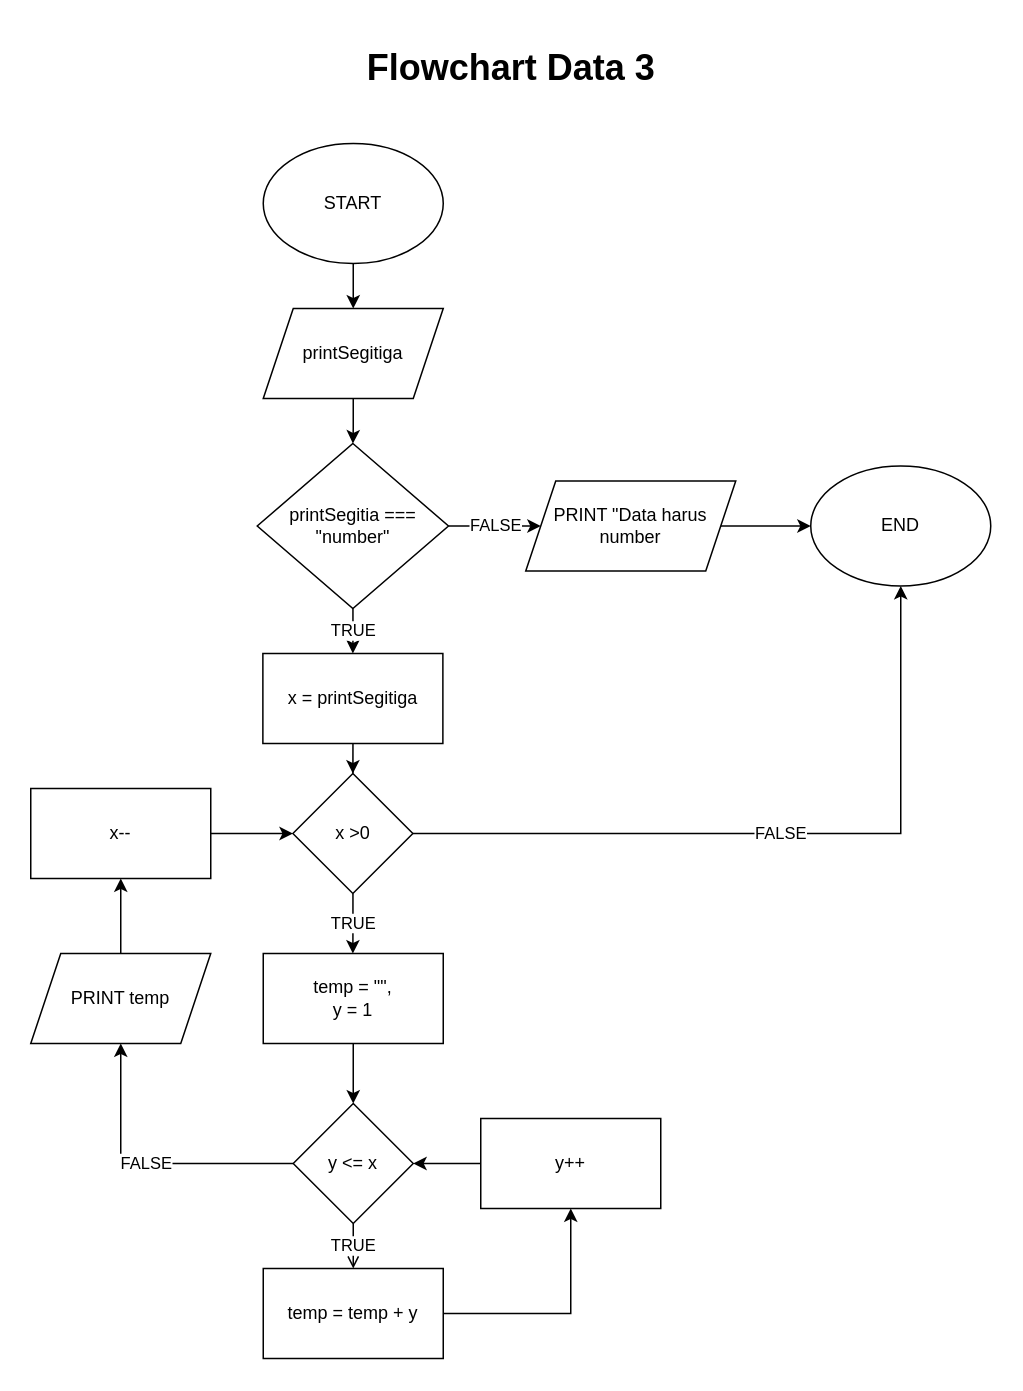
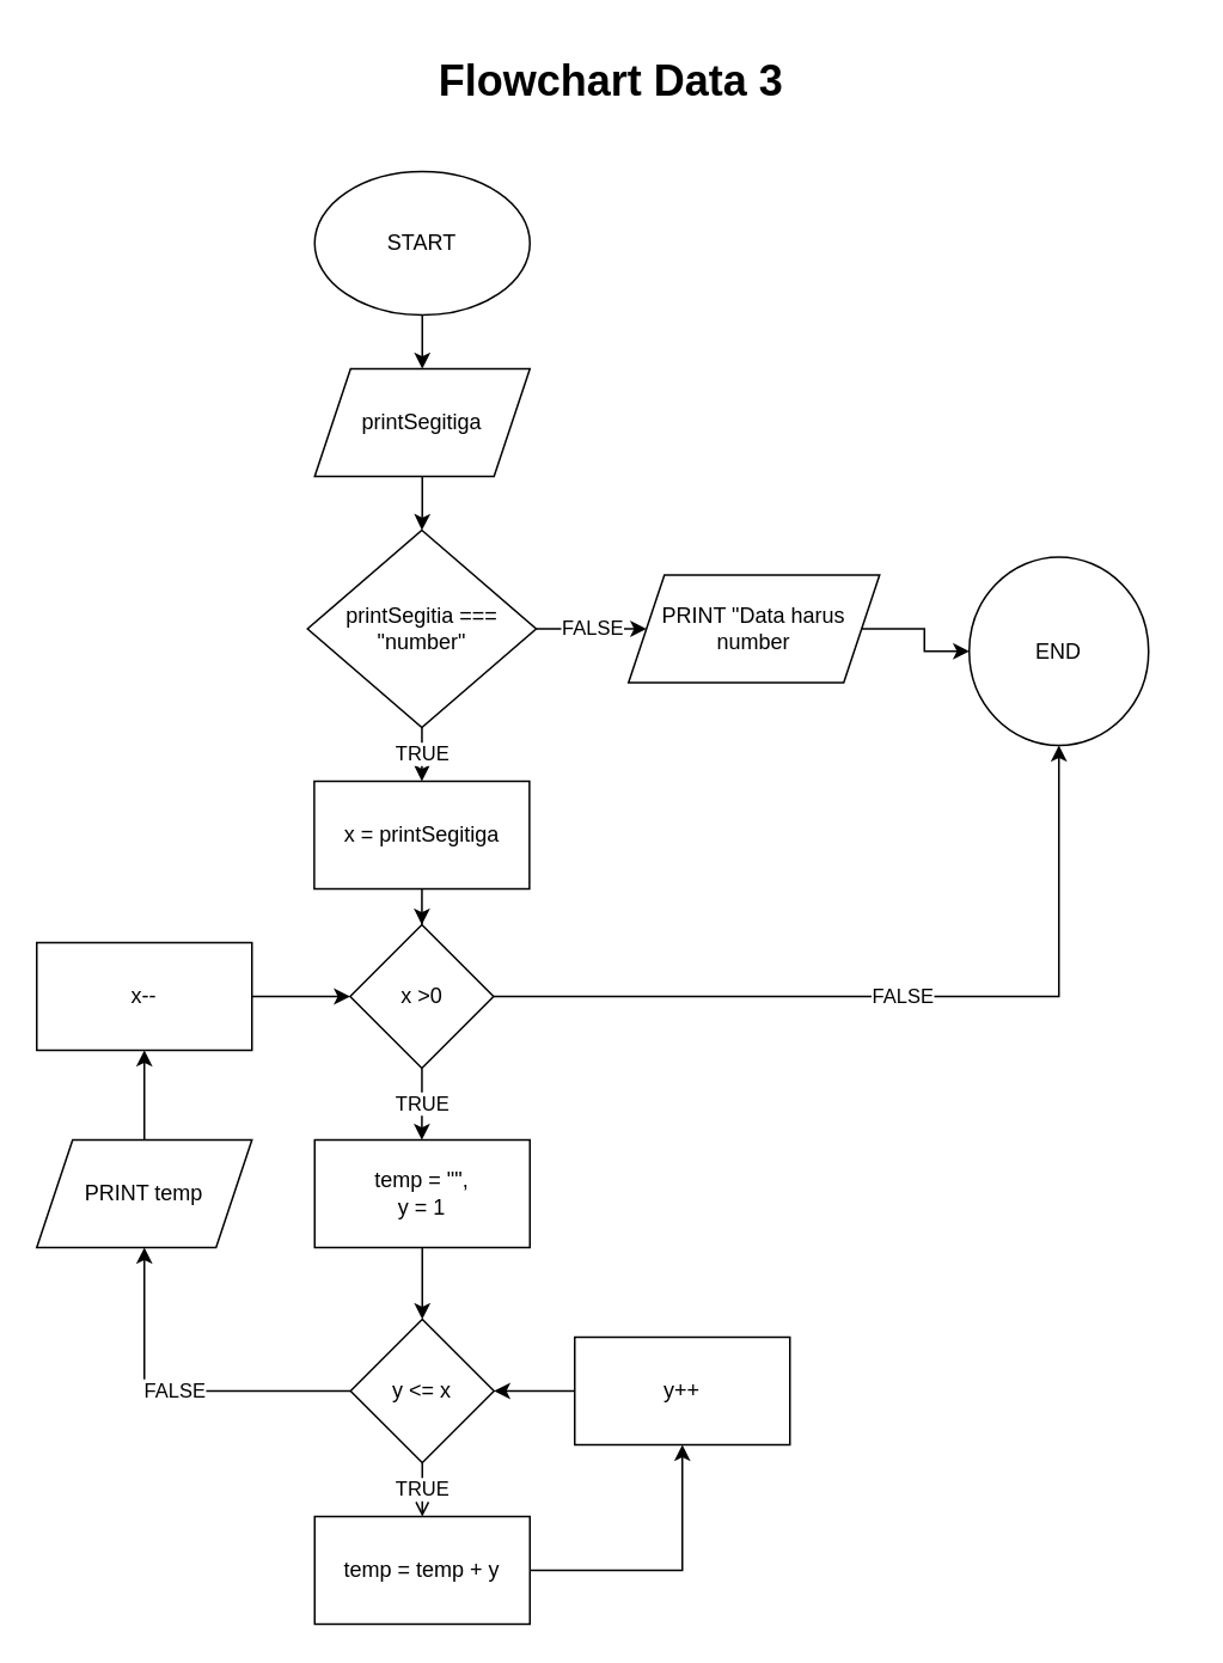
- <mxCell id="27" value="END" style="ellipse;whiteSpace=wrap;html=1;" vertex="1" parent="1"><mxGeometry x="540" y="310" width="120" height="80" as="geometry" /></mxCell>
+ <mxCell id="27" value="END" style="ellipse;whiteSpace=wrap;html=1;" vertex="1" parent="1"><mxGeometry x="540" y="310" width="100" height="105" as="geometry" /></mxCell>
